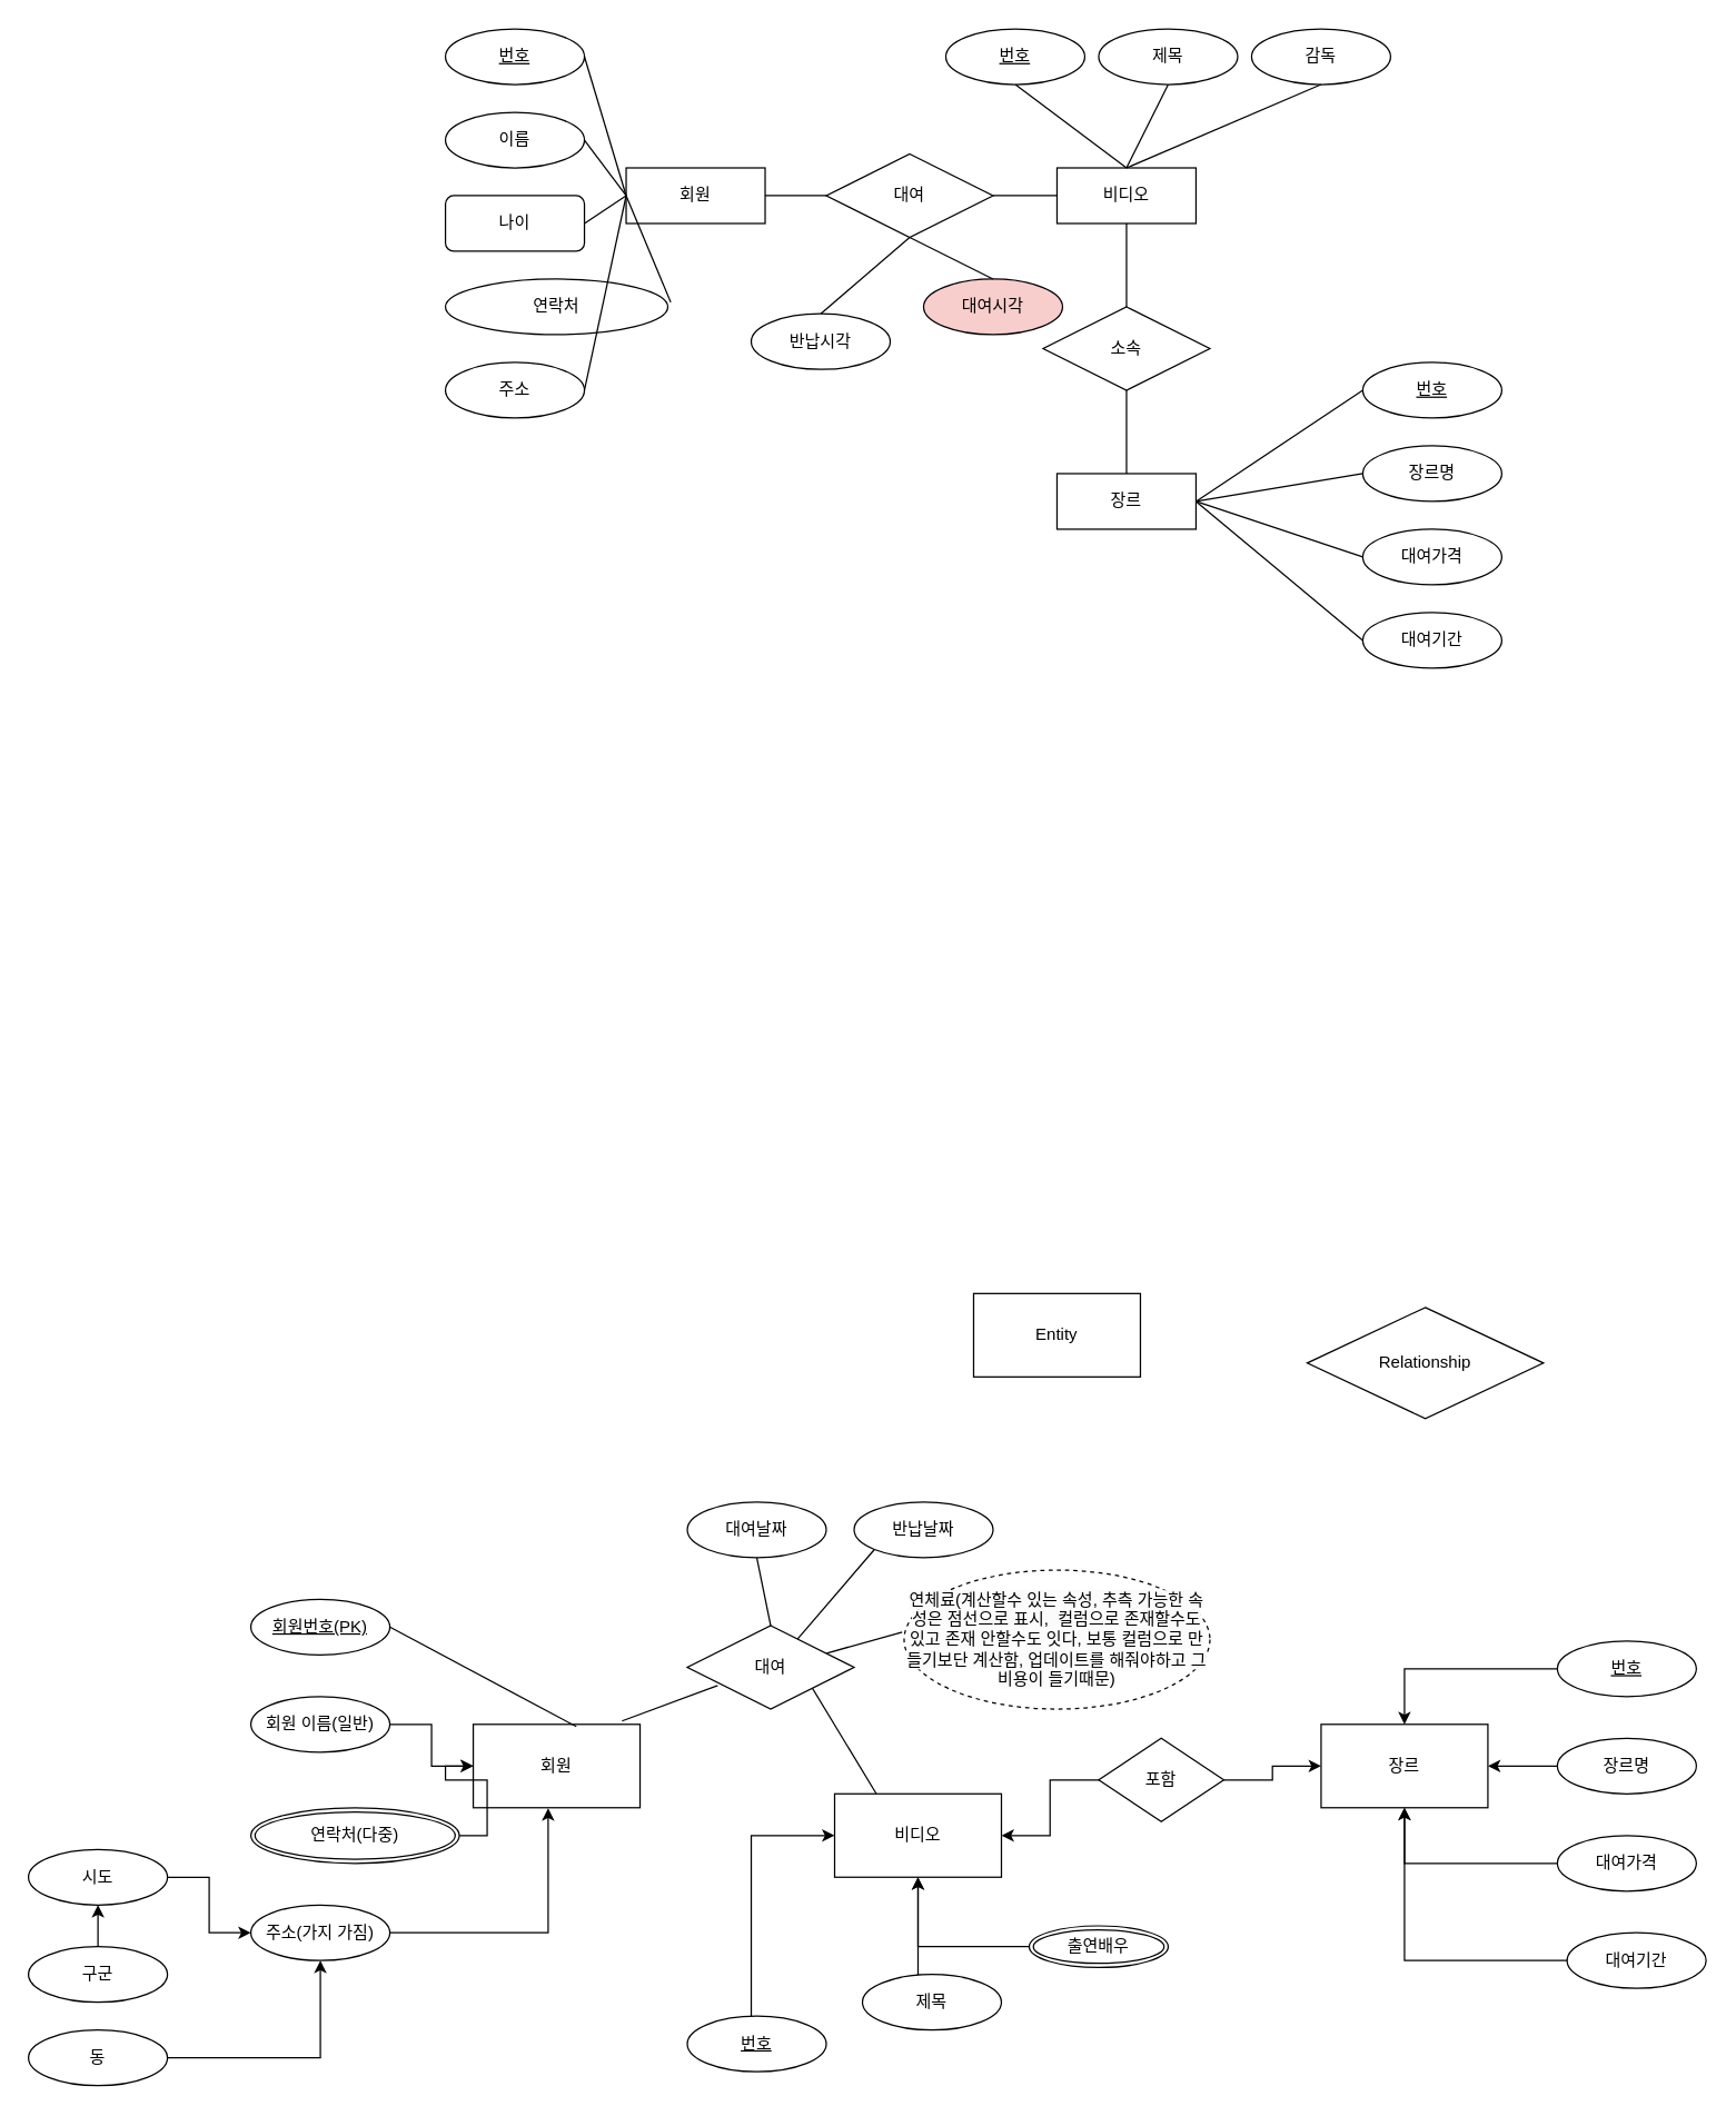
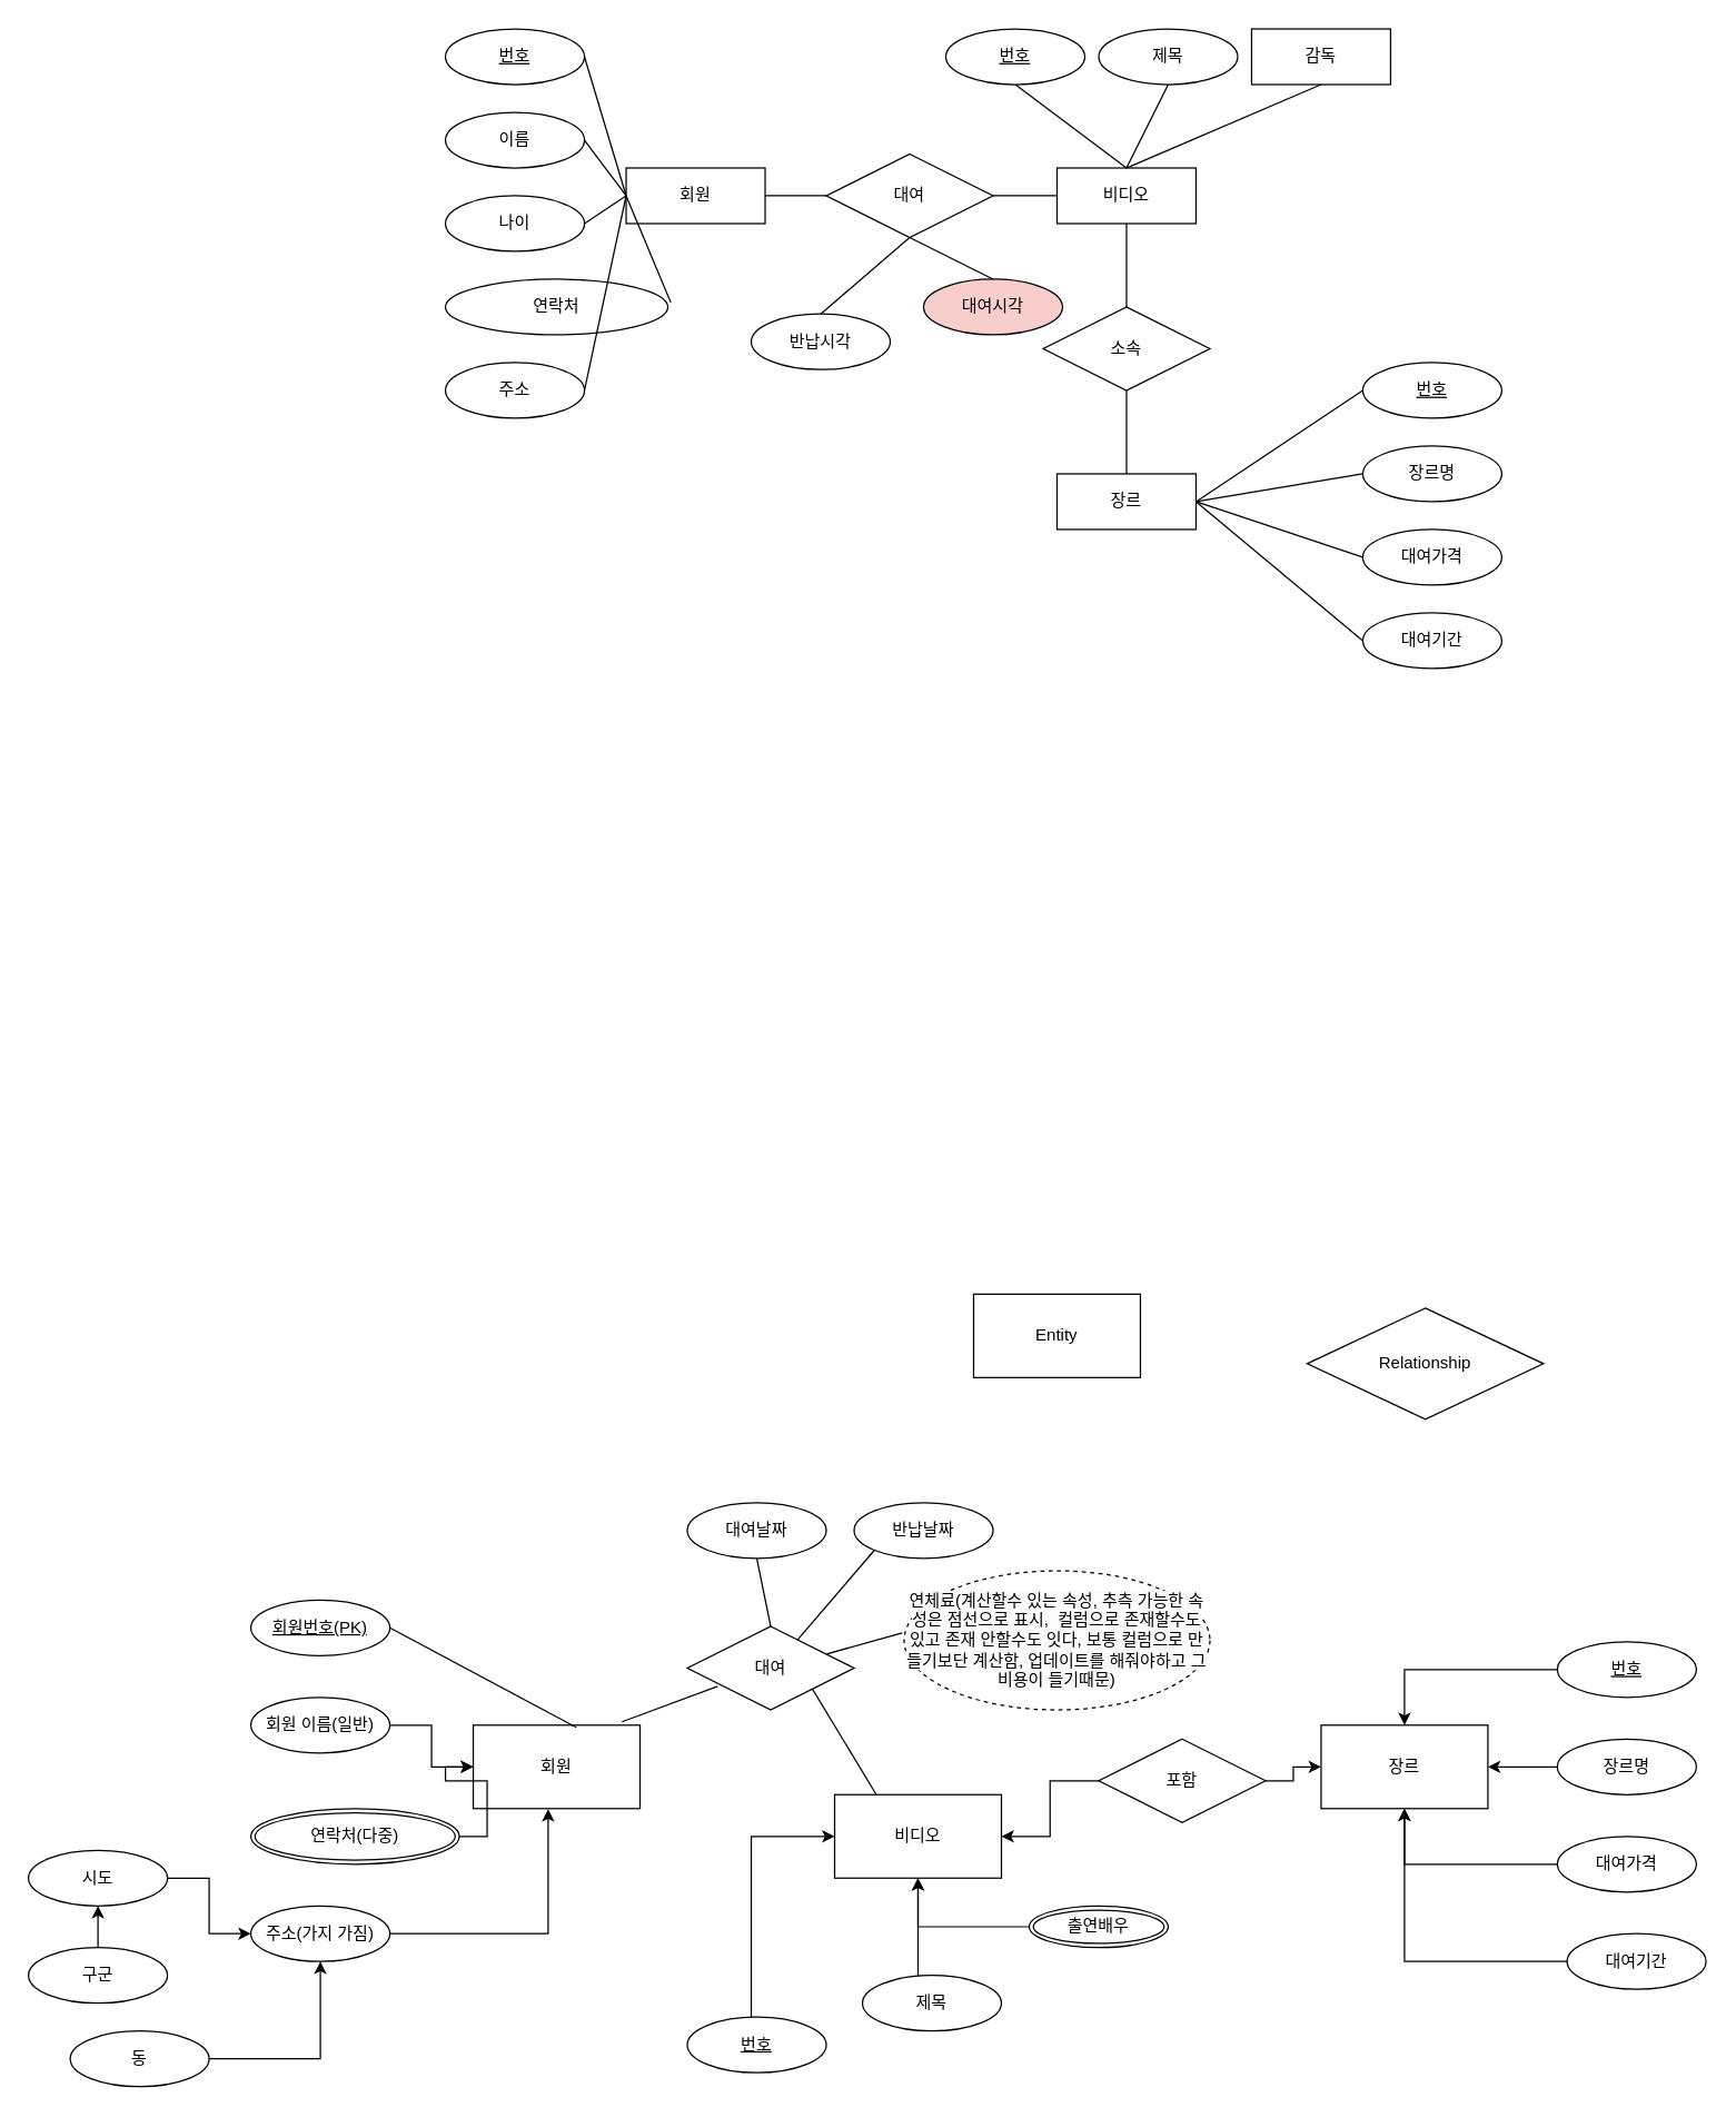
- <mxCell id="25" value="감독" style="ellipse;whiteSpace=wrap;html=1;align=center;" parent="1" vertex="1"><mxGeometry x="900" y="20" width="100" height="40" as="geometry" /></mxCell>
+ <mxCell id="25" value="감독" style="whiteSpace=wrap;html=1;align=center;rounded=0;" parent="1" vertex="1"><mxGeometry x="900" y="20" width="100" height="40" as="geometry" /></mxCell>
- <mxCell id="7" value="나이" style="whiteSpace=wrap;html=1;align=center;rounded=1;" parent="1" vertex="1"><mxGeometry x="320" y="140" width="100" height="40" as="geometry" /></mxCell>
+ <mxCell id="7" value="나이" style="ellipse;whiteSpace=wrap;html=1;align=center;" parent="1" vertex="1"><mxGeometry x="320" y="140" width="100" height="40" as="geometry" /></mxCell>
- <mxCell id="74" value="포함" style="shape=rhombus;perimeter=rhombusPerimeter;whiteSpace=wrap;html=1;align=center;" vertex="1" parent="1"><mxGeometry x="790" y="1250" width="90" height="60" as="geometry" /></mxCell>
+ <mxCell id="74" value="포함" style="shape=rhombus;perimeter=rhombusPerimeter;whiteSpace=wrap;html=1;align=center;" vertex="1" parent="1"><mxGeometry x="790" y="1250" width="120" height="60" as="geometry" /></mxCell>
- <mxCell id="70" value="출연배우" style="ellipse;shape=doubleEllipse;margin=3;whiteSpace=wrap;html=1;align=center;" vertex="1" parent="1"><mxGeometry x="740" y="1385" width="100" height="30" as="geometry" /></mxCell>
+ <mxCell id="70" value="출연배우" style="ellipse;shape=doubleEllipse;margin=3;whiteSpace=wrap;html=1;align=center;" vertex="1" parent="1"><mxGeometry x="740" y="1370" width="100" height="30" as="geometry" /></mxCell>
- <mxCell id="56" value="동" style="ellipse;whiteSpace=wrap;html=1;align=center;" vertex="1" parent="1"><mxGeometry x="20" y="1460" width="100" height="40" as="geometry" /></mxCell>
+ <mxCell id="56" value="동" style="ellipse;whiteSpace=wrap;html=1;align=center;" vertex="1" parent="1"><mxGeometry x="50" y="1460" width="100" height="40" as="geometry" /></mxCell>
